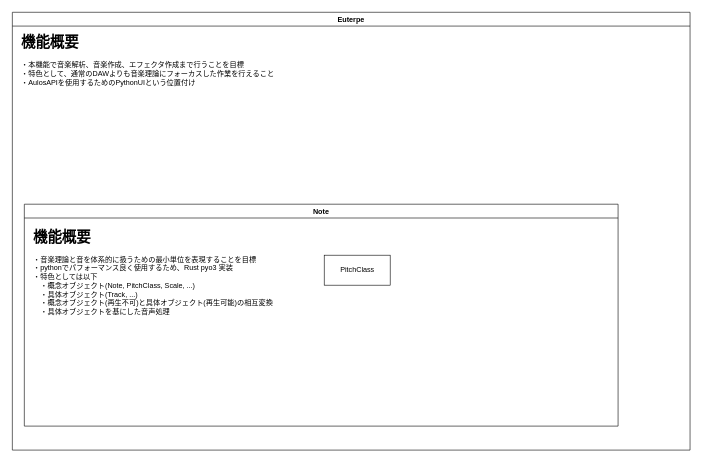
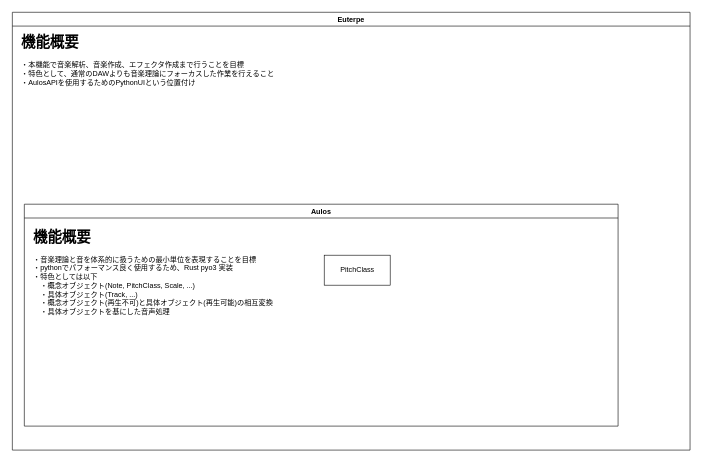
- <mxCell id="3" value="Note" style="swimlane;whiteSpace=wrap;html=1;" parent="2" vertex="1"><mxGeometry x="20" y="320" width="990" height="370" as="geometry"><mxRectangle x="20" y="340" width="70" height="30" as="alternateBounds" /></mxGeometry></mxCell>
+ <mxCell id="3" value="Aulos" style="swimlane;whiteSpace=wrap;html=1;" parent="2" vertex="1"><mxGeometry x="20" y="320" width="990" height="370" as="geometry"><mxRectangle x="20" y="340" width="70" height="30" as="alternateBounds" /></mxGeometry></mxCell>
